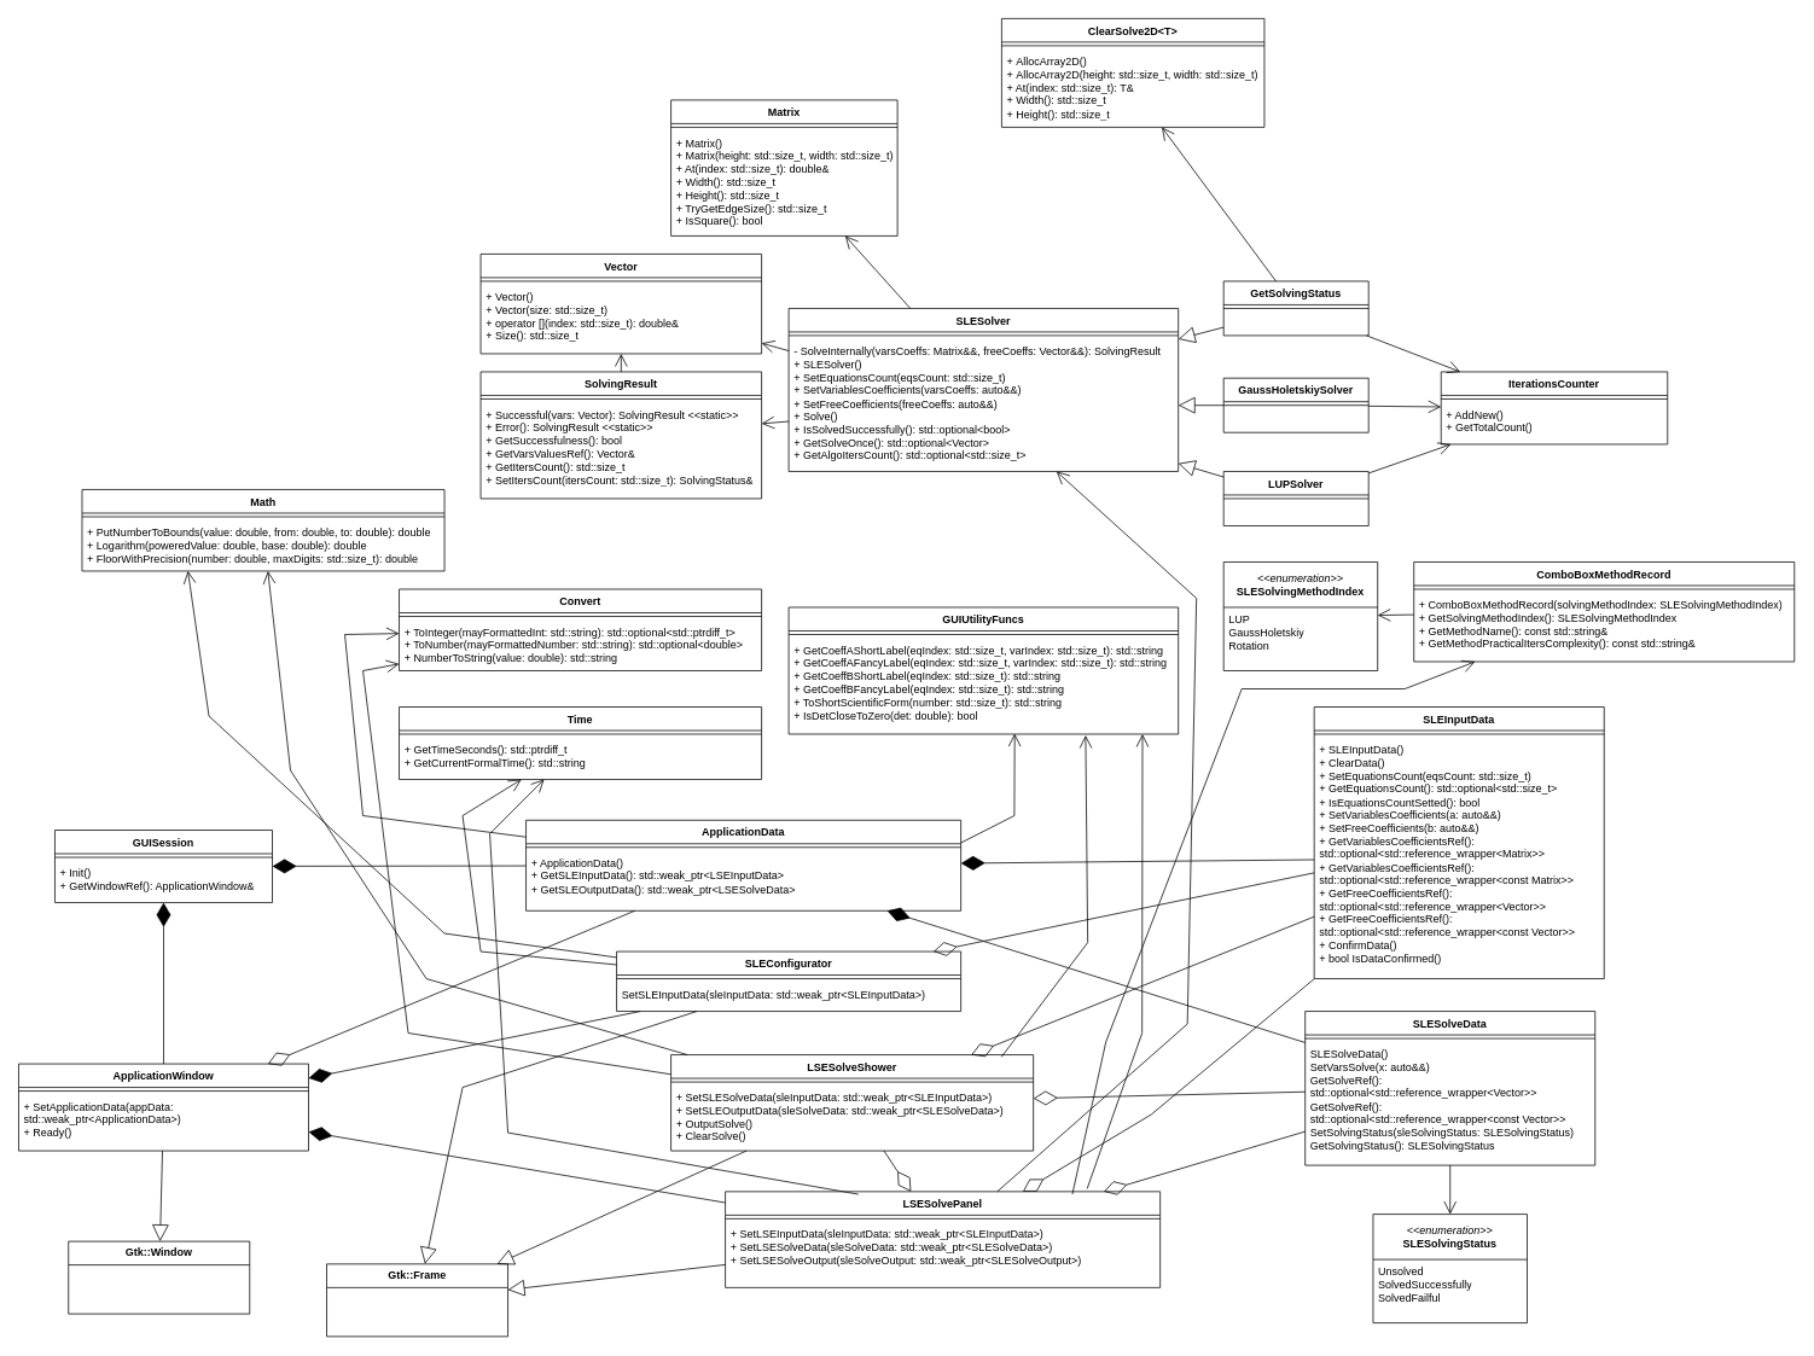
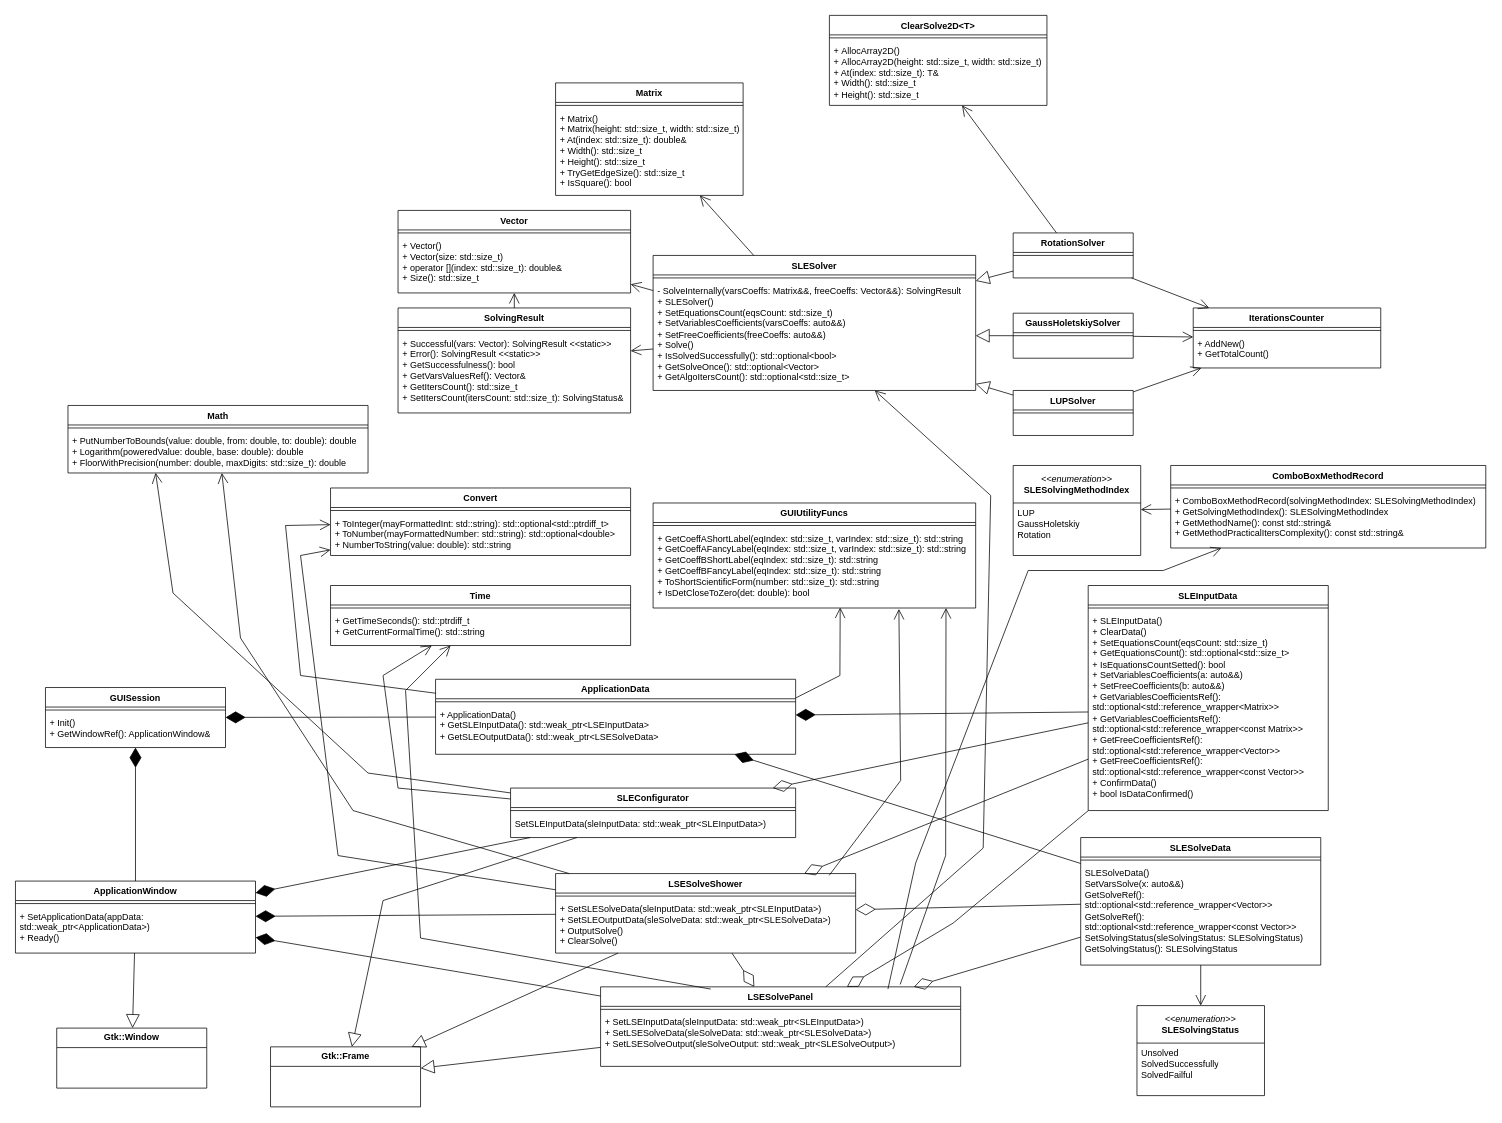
- <mxCell id="23" value="GetSolvingStatus" style="swimlane;fontStyle=1;align=center;verticalAlign=top;childLayout=stackLayout;horizontal=1;startSize=26;horizontalStack=0;resizeParent=1;resizeParentMax=0;resizeLast=0;collapsible=1;marginBottom=0;whiteSpace=wrap;html=1;" parent="1" vertex="1"><mxGeometry x="1350" y="310" width="160" height="60" as="geometry" /></mxCell>
+ <mxCell id="23" value="RotationSolver" style="swimlane;fontStyle=1;align=center;verticalAlign=top;childLayout=stackLayout;horizontal=1;startSize=26;horizontalStack=0;resizeParent=1;resizeParentMax=0;resizeLast=0;collapsible=1;marginBottom=0;whiteSpace=wrap;html=1;" parent="1" vertex="1"><mxGeometry x="1350" y="310" width="160" height="60" as="geometry" /></mxCell>
- <mxCell id="61" value="" style="endArrow=diamondThin;endFill=0;endSize=24;html=1;rounded=0;" parent="1" source="37" target="49" edge="1"><mxGeometry width="160" relative="1" as="geometry"><mxPoint x="510" y="1095" as="sourcePoint" /><mxPoint x="670" y="1095" as="targetPoint" /></mxGeometry></mxCell>
+ <mxCell id="55" value="" style="endArrow=diamondThin;endFill=1;endSize=24;html=1;rounded=0;" parent="1" source="43" target="49" edge="1"><mxGeometry width="160" relative="1" as="geometry"><mxPoint x="752" y="1144" as="sourcePoint" /><mxPoint x="647" y="1174" as="targetPoint" /></mxGeometry></mxCell>
